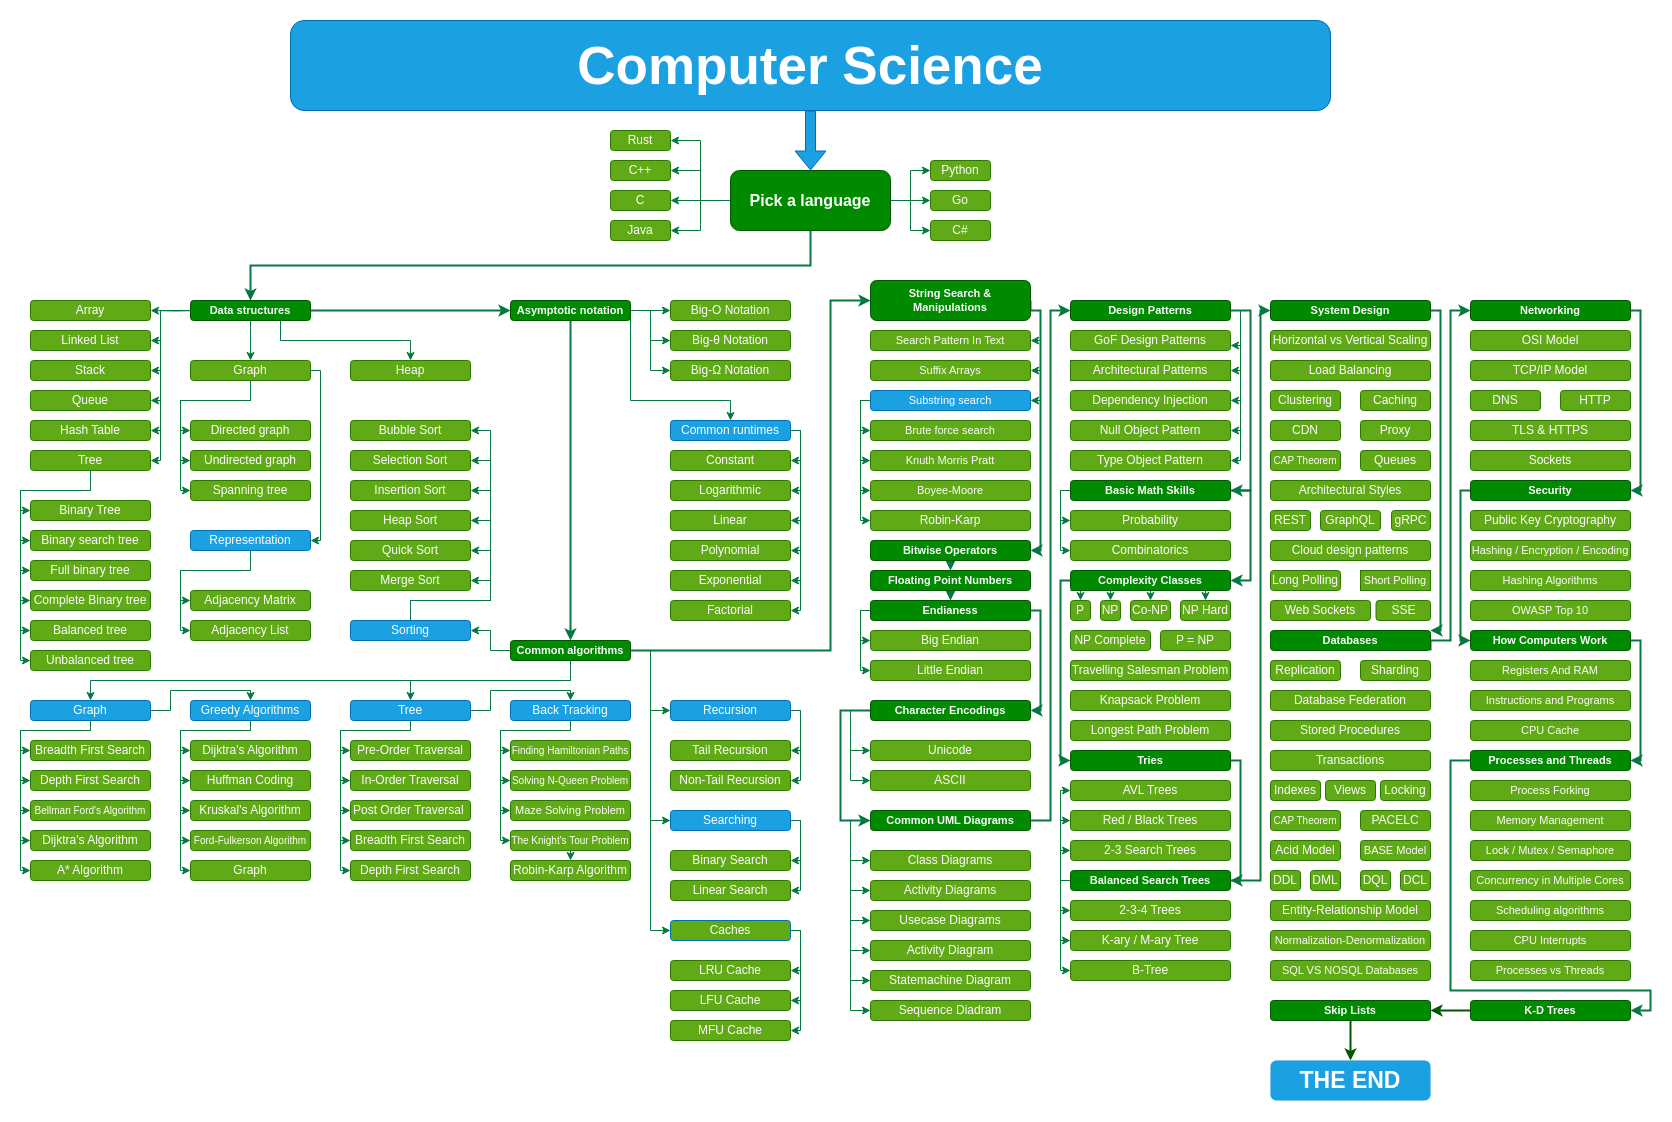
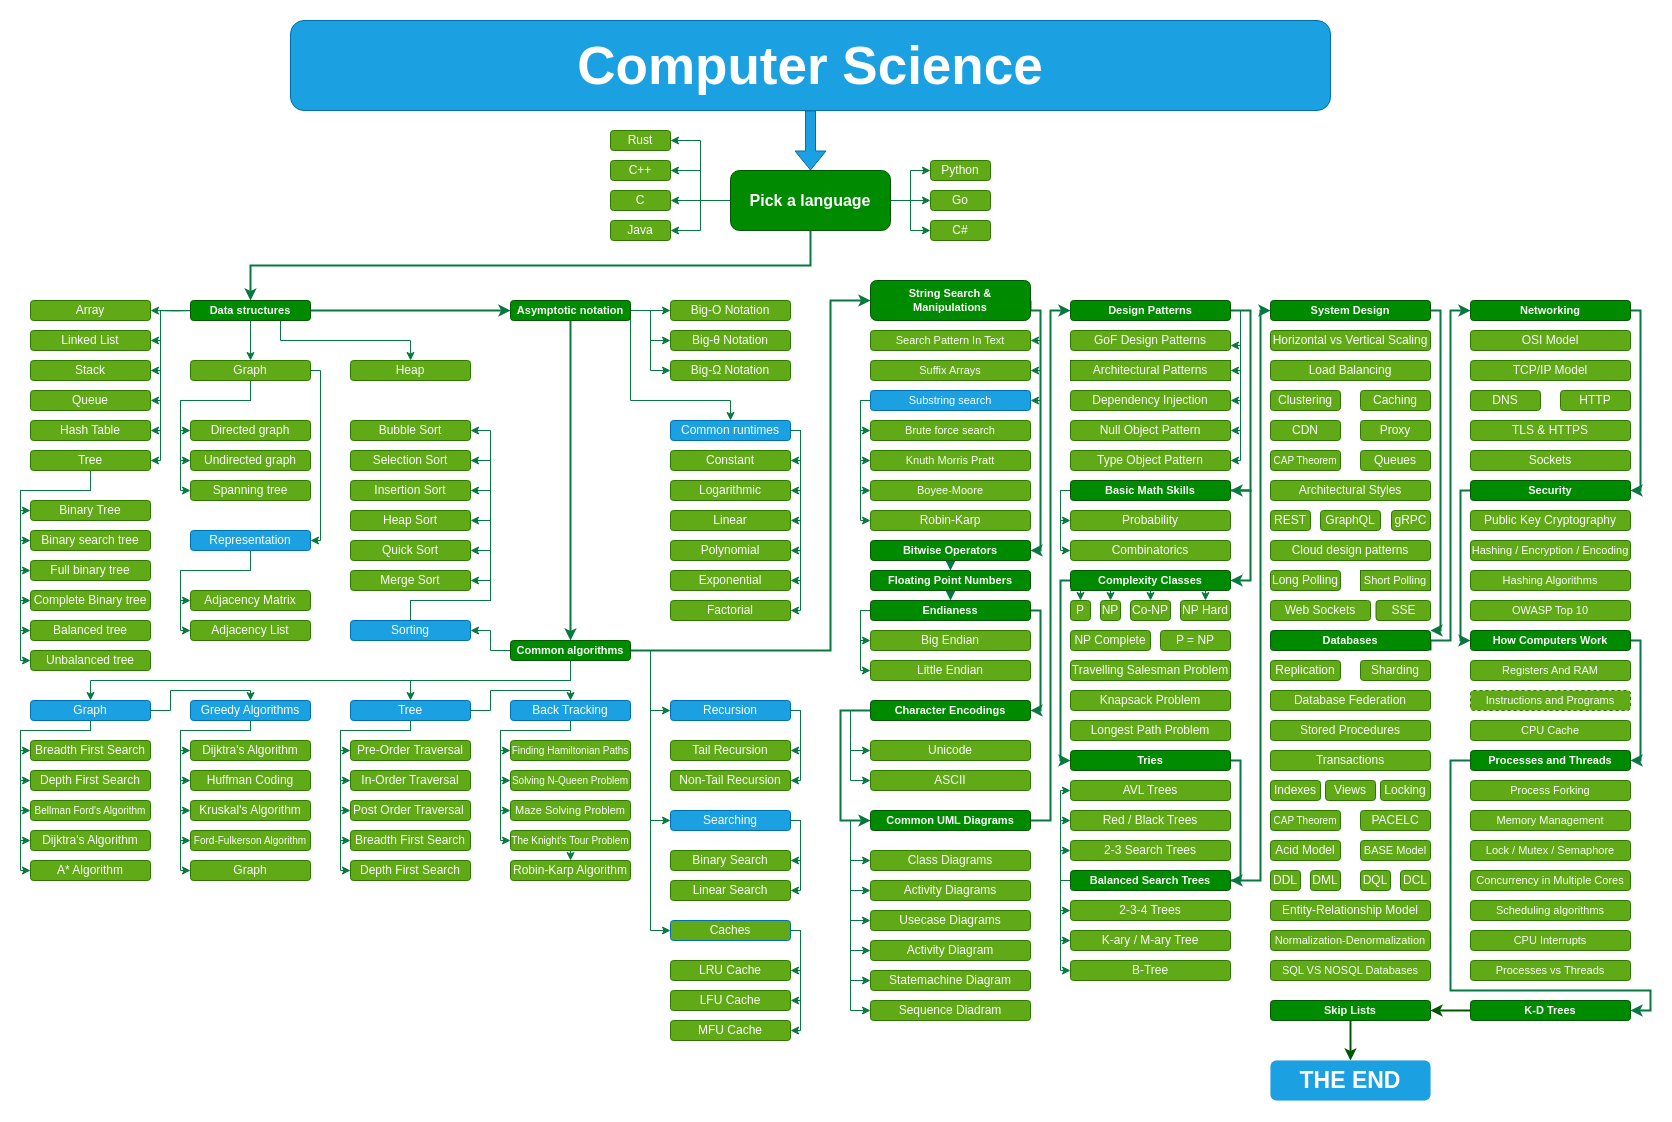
- <mxCell id="318" value="Instructions and Programs" style="rounded=1;whiteSpace=wrap;html=1;fontSize=11;fillColor=#60a917;strokeColor=#2D7600;fontColor=#ffffff;" vertex="1" parent="1"><mxGeometry x="1470" y="690" width="160" height="20" as="geometry" /></mxCell>
+ <mxCell id="318" value="Instructions and Programs" style="rounded=1;whiteSpace=wrap;html=1;fontSize=11;fillColor=#60a917;strokeColor=#2D7600;fontColor=#ffffff;dashed=1;" vertex="1" parent="1"><mxGeometry x="1470" y="690" width="160" height="20" as="geometry" /></mxCell>
